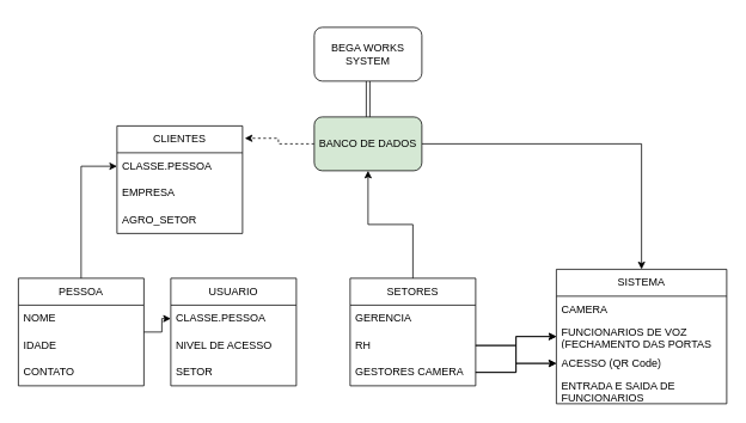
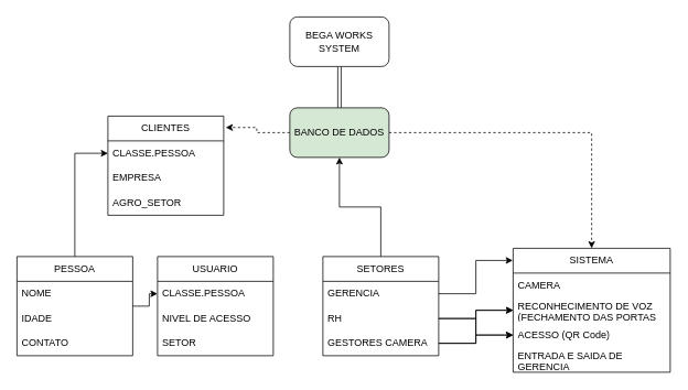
- <mxCell id="3" value="BEGA WORKS SYSTEM" style="rounded=1;whiteSpace=wrap;html=1;" vertex="1" parent="1"><mxGeometry x="350" y="30" width="120" height="60" as="geometry" /></mxCell>
+ <mxCell id="3" value="BEGA WORKS SYSTEM" style="rounded=1;whiteSpace=wrap;html=1;" vertex="1" parent="1"><mxGeometry x="350" y="20" width="120" height="60" as="geometry" /></mxCell>
- <mxCell id="5" style="edgeStyle=orthogonalEdgeStyle;rounded=0;orthogonalLoop=1;jettySize=auto;html=1;" edge="1" parent="1" source="6" target="21"><mxGeometry relative="1" as="geometry" /></mxCell>
+ <mxCell id="5" style="edgeStyle=orthogonalEdgeStyle;rounded=0;orthogonalLoop=1;jettySize=auto;html=1;dashed=1;" edge="1" parent="1" source="6" target="21"><mxGeometry relative="1" as="geometry" /></mxCell>
+ <mxCell id="31" style="edgeStyle=orthogonalEdgeStyle;rounded=0;orthogonalLoop=1;jettySize=auto;html=1;entryX=-0.002;entryY=0.098;entryDx=0;entryDy=0;entryPerimeter=0;" edge="1" parent="1" source="28" target="21"><mxGeometry relative="1" as="geometry" /></mxCell>
- <mxCell id="23" value="FUNCIONARIOS DE VOZ (FECHAMENTO DAS PORTAS" style="text;strokeColor=none;fillColor=none;align=left;verticalAlign=middle;spacingLeft=4;spacingRight=4;overflow=hidden;points=[[0,0.5],[1,0.5]];portConstraint=eastwest;rotatable=0;whiteSpace=wrap;html=1;" vertex="1" parent="21"><mxGeometry y="60" width="190" height="30" as="geometry" /></mxCell>
+ <mxCell id="23" value="RECONHECIMENTO DE VOZ (FECHAMENTO DAS PORTAS" style="text;strokeColor=none;fillColor=none;align=left;verticalAlign=middle;spacingLeft=4;spacingRight=4;overflow=hidden;points=[[0,0.5],[1,0.5]];portConstraint=eastwest;rotatable=0;whiteSpace=wrap;html=1;" vertex="1" parent="21"><mxGeometry y="60" width="190" height="30" as="geometry" /></mxCell>
- <mxCell id="25" value="ENTRADA E SAIDA DE FUNCIONARIOS" style="text;strokeColor=none;fillColor=none;align=left;verticalAlign=middle;spacingLeft=4;spacingRight=4;overflow=hidden;points=[[0,0.5],[1,0.5]];portConstraint=eastwest;rotatable=0;whiteSpace=wrap;html=1;" vertex="1" parent="21"><mxGeometry y="120" width="190" height="30" as="geometry" /></mxCell>
+ <mxCell id="25" value="ENTRADA E SAIDA DE GERENCIA" style="text;strokeColor=none;fillColor=none;align=left;verticalAlign=middle;spacingLeft=4;spacingRight=4;overflow=hidden;points=[[0,0.5],[1,0.5]];portConstraint=eastwest;rotatable=0;whiteSpace=wrap;html=1;" vertex="1" parent="21"><mxGeometry y="120" width="190" height="30" as="geometry" /></mxCell>
